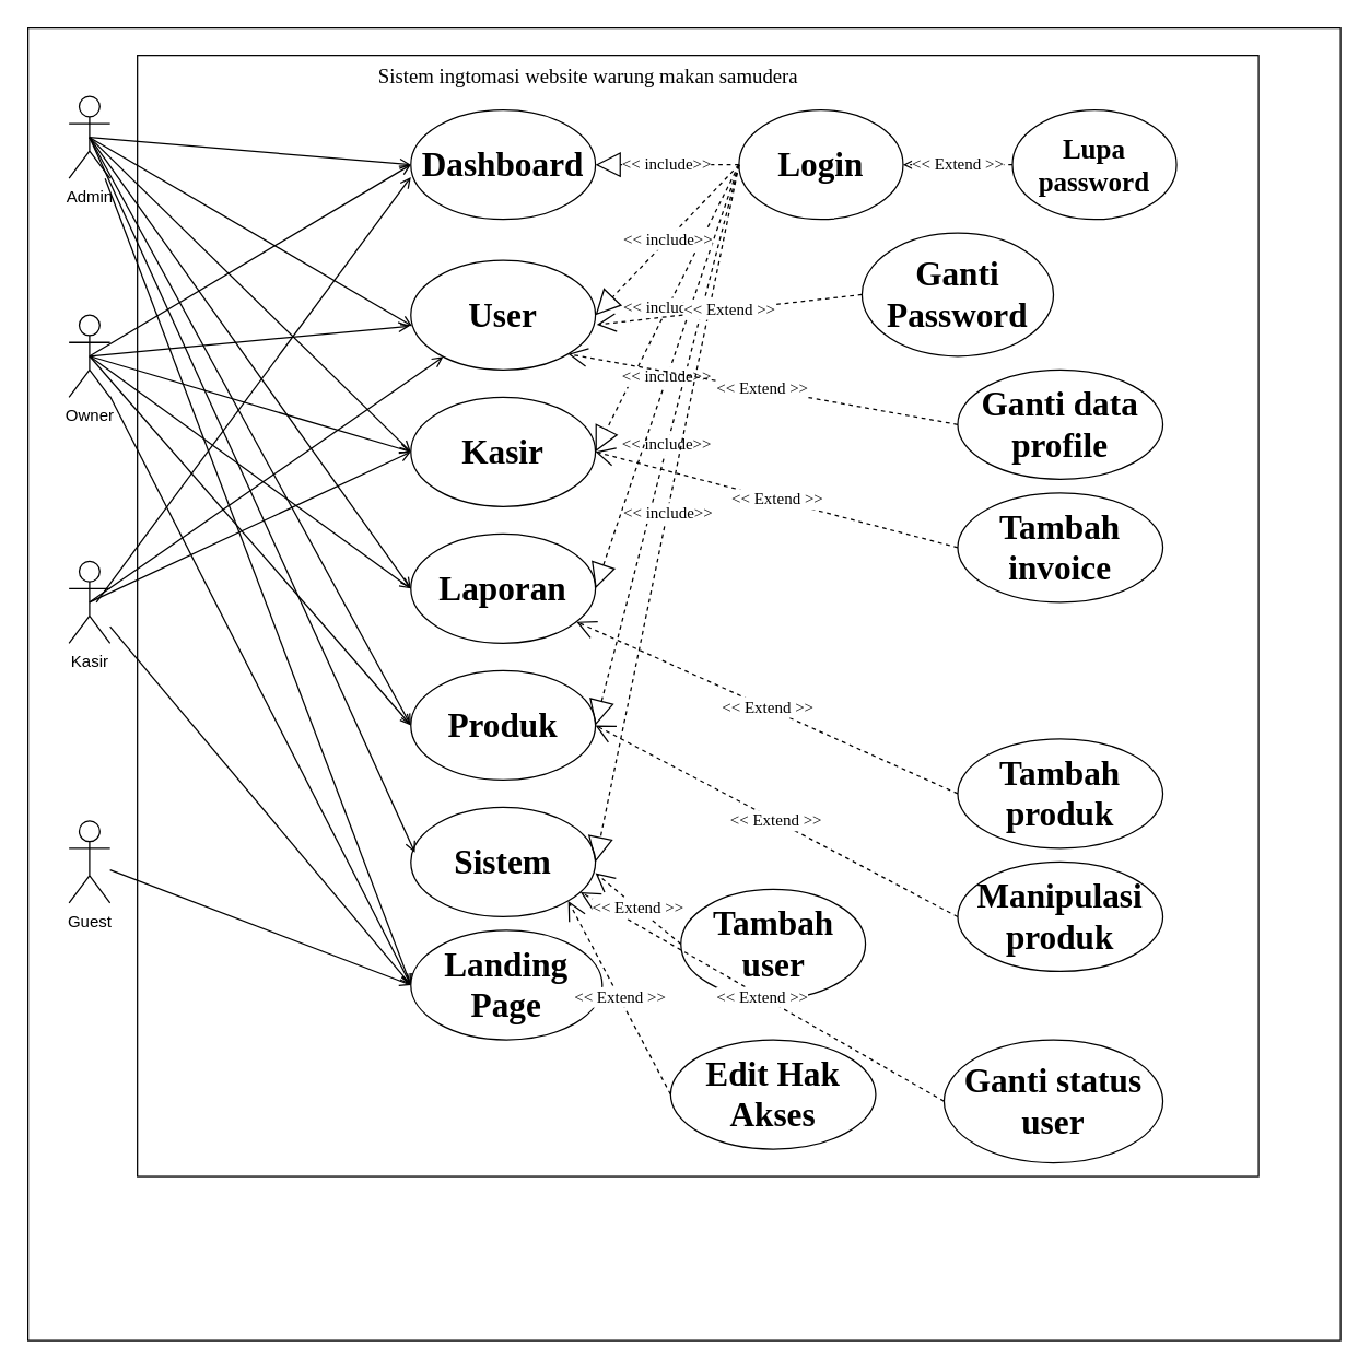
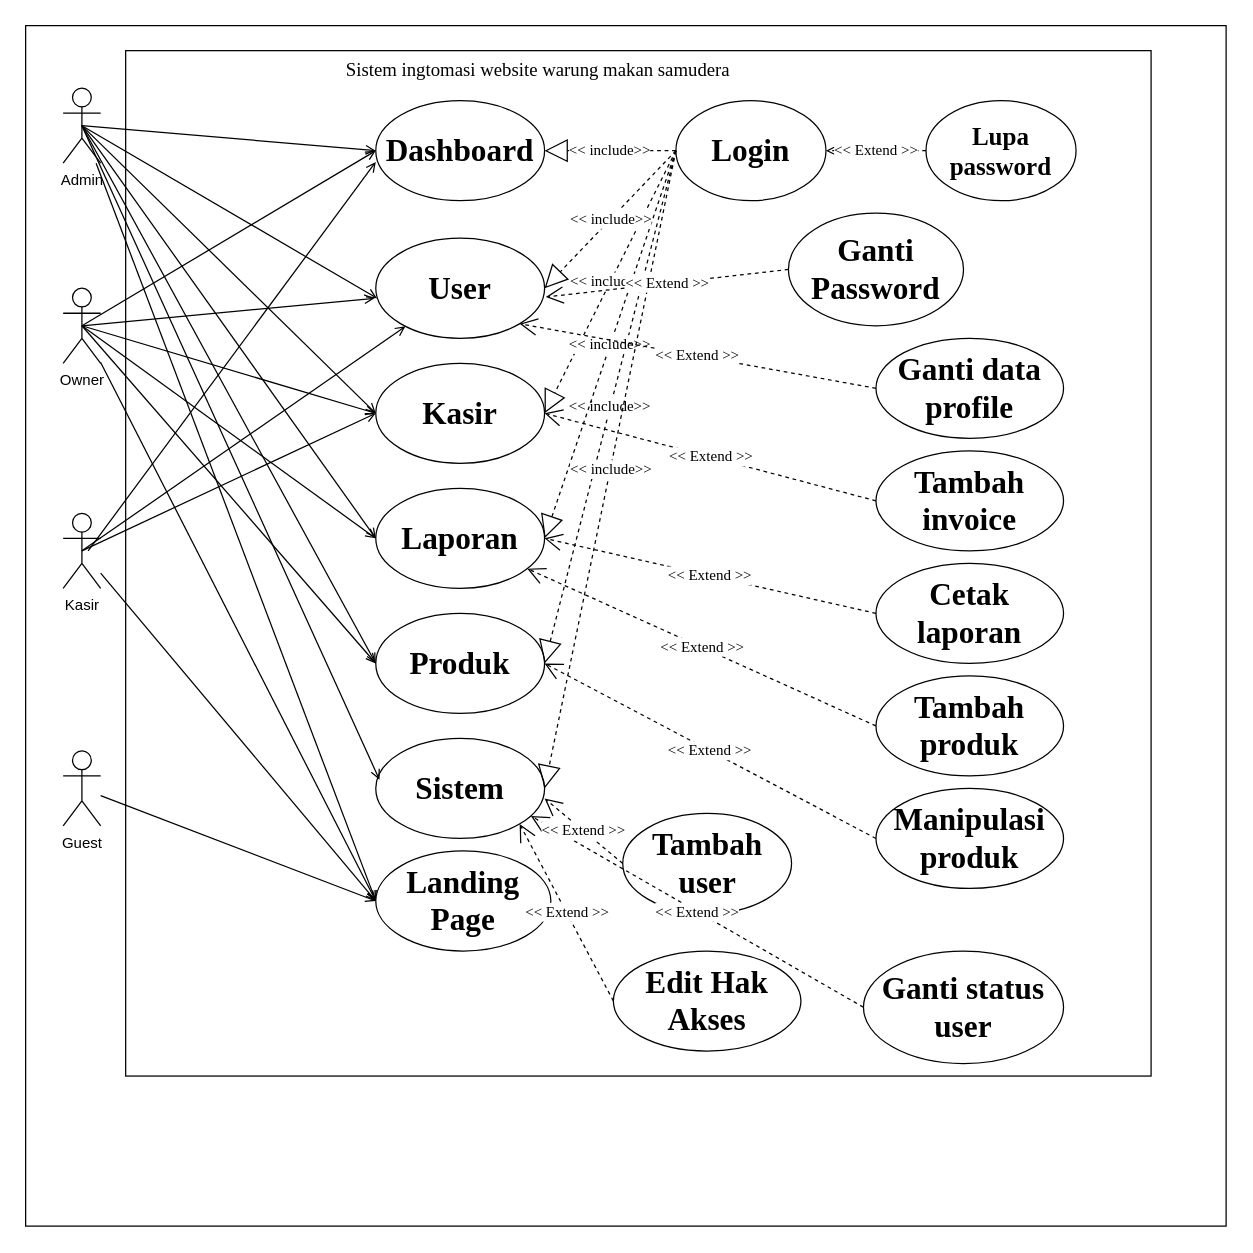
+ <mxCell id="54" value="&amp;lt;&amp;lt; Extend &amp;gt;&amp;gt;" style="endArrow=open;endSize=12;dashed=1;html=1;fontFamily=Times New Roman;fontSize=12;fontColor=default;entryX=1;entryY=0.5;entryDx=0;entryDy=0;exitX=0;exitY=0.5;exitDx=0;exitDy=0;" edge="1" parent="1" source="48" target="21"><mxGeometry width="160" relative="1" as="geometry"><mxPoint x="710" y="410" as="sourcePoint" /><mxPoint x="445" y="340" as="targetPoint" /></mxGeometry></mxCell>
+ <mxCell id="48" value="&lt;font size=&quot;1&quot;&gt;&lt;b style=&quot;font-size: 25px;&quot;&gt;Cetak laporan&lt;/b&gt;&lt;/font&gt;" style="ellipse;whiteSpace=wrap;html=1;fontFamily=Times New Roman;fontSize=15;" vertex="1" parent="1"><mxGeometry x="700" y="450" width="150" height="80" as="geometry" /></mxCell>
